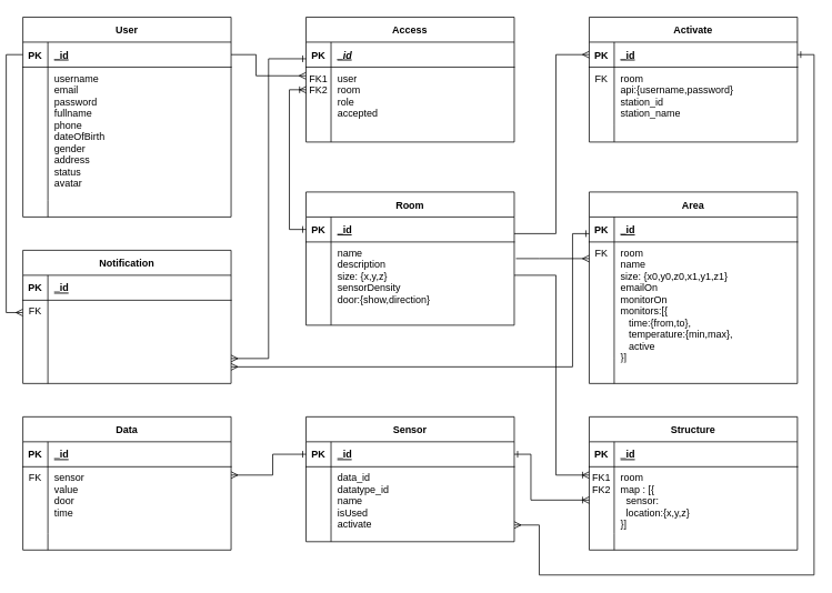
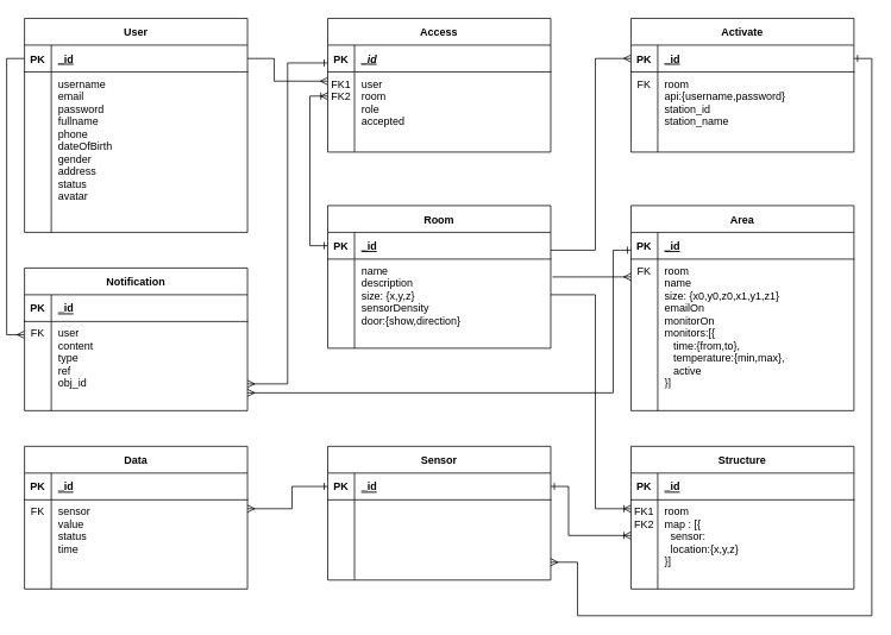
+ <mxCell id="65" value="user&#10;content&#10;type&#10;ref&#10;obj_id" style="shape=partialRectangle;overflow=hidden;connectable=0;fillColor=none;top=0;left=0;bottom=0;right=0;align=left;spacingLeft=6;verticalAlign=top;" parent="63" vertex="1"><mxGeometry x="30" width="220" height="80" as="geometry" /></mxCell>
- <mxCell id="55" value="sensor&#10;value&#10;door&#10;time" style="shape=partialRectangle;overflow=hidden;connectable=0;fillColor=none;top=0;left=0;bottom=0;right=0;align=left;spacingLeft=6;verticalAlign=top;" parent="53" vertex="1"><mxGeometry x="30" width="220" height="80" as="geometry" /></mxCell>
+ <mxCell id="55" value="sensor&#10;value&#10;status&#10;time" style="shape=partialRectangle;overflow=hidden;connectable=0;fillColor=none;top=0;left=0;bottom=0;right=0;align=left;spacingLeft=6;verticalAlign=top;" parent="53" vertex="1"><mxGeometry x="30" width="220" height="80" as="geometry" /></mxCell>
- <mxCell id="76" value="data_id&#10;datatype_id&#10;name&#10;isUsed&#10;activate" style="shape=partialRectangle;overflow=hidden;connectable=0;fillColor=none;top=0;left=0;bottom=0;right=0;align=left;spacingLeft=6;verticalAlign=top;" parent="74" vertex="1"><mxGeometry x="30" width="220" height="70" as="geometry" /></mxCell>
